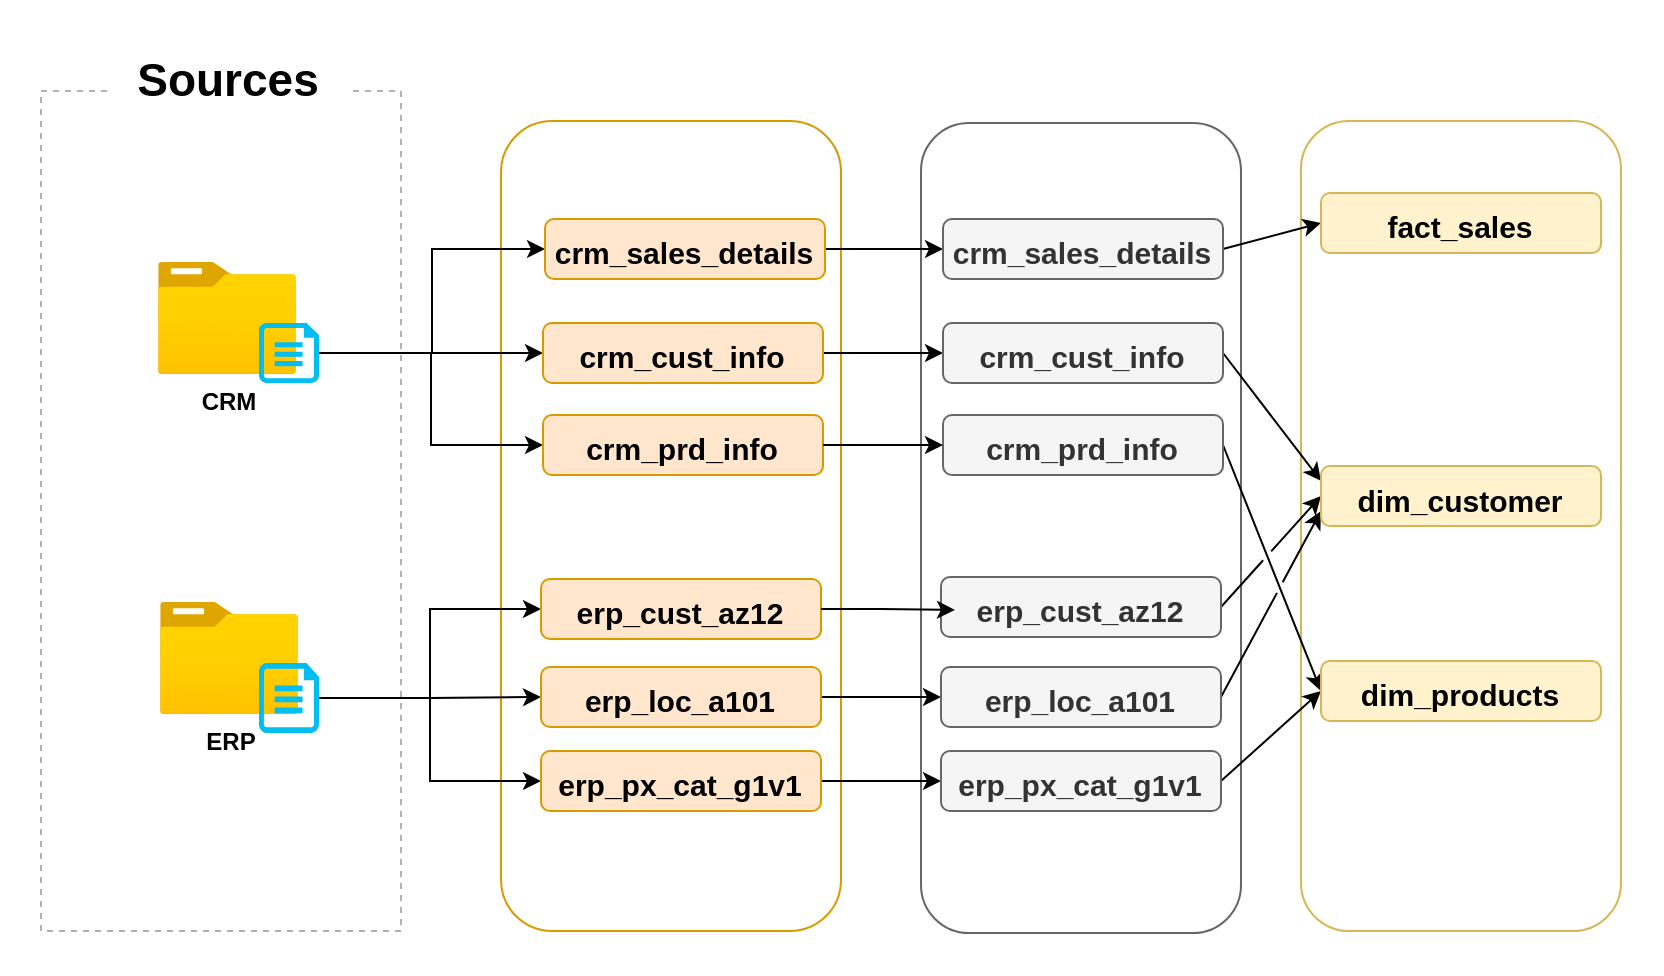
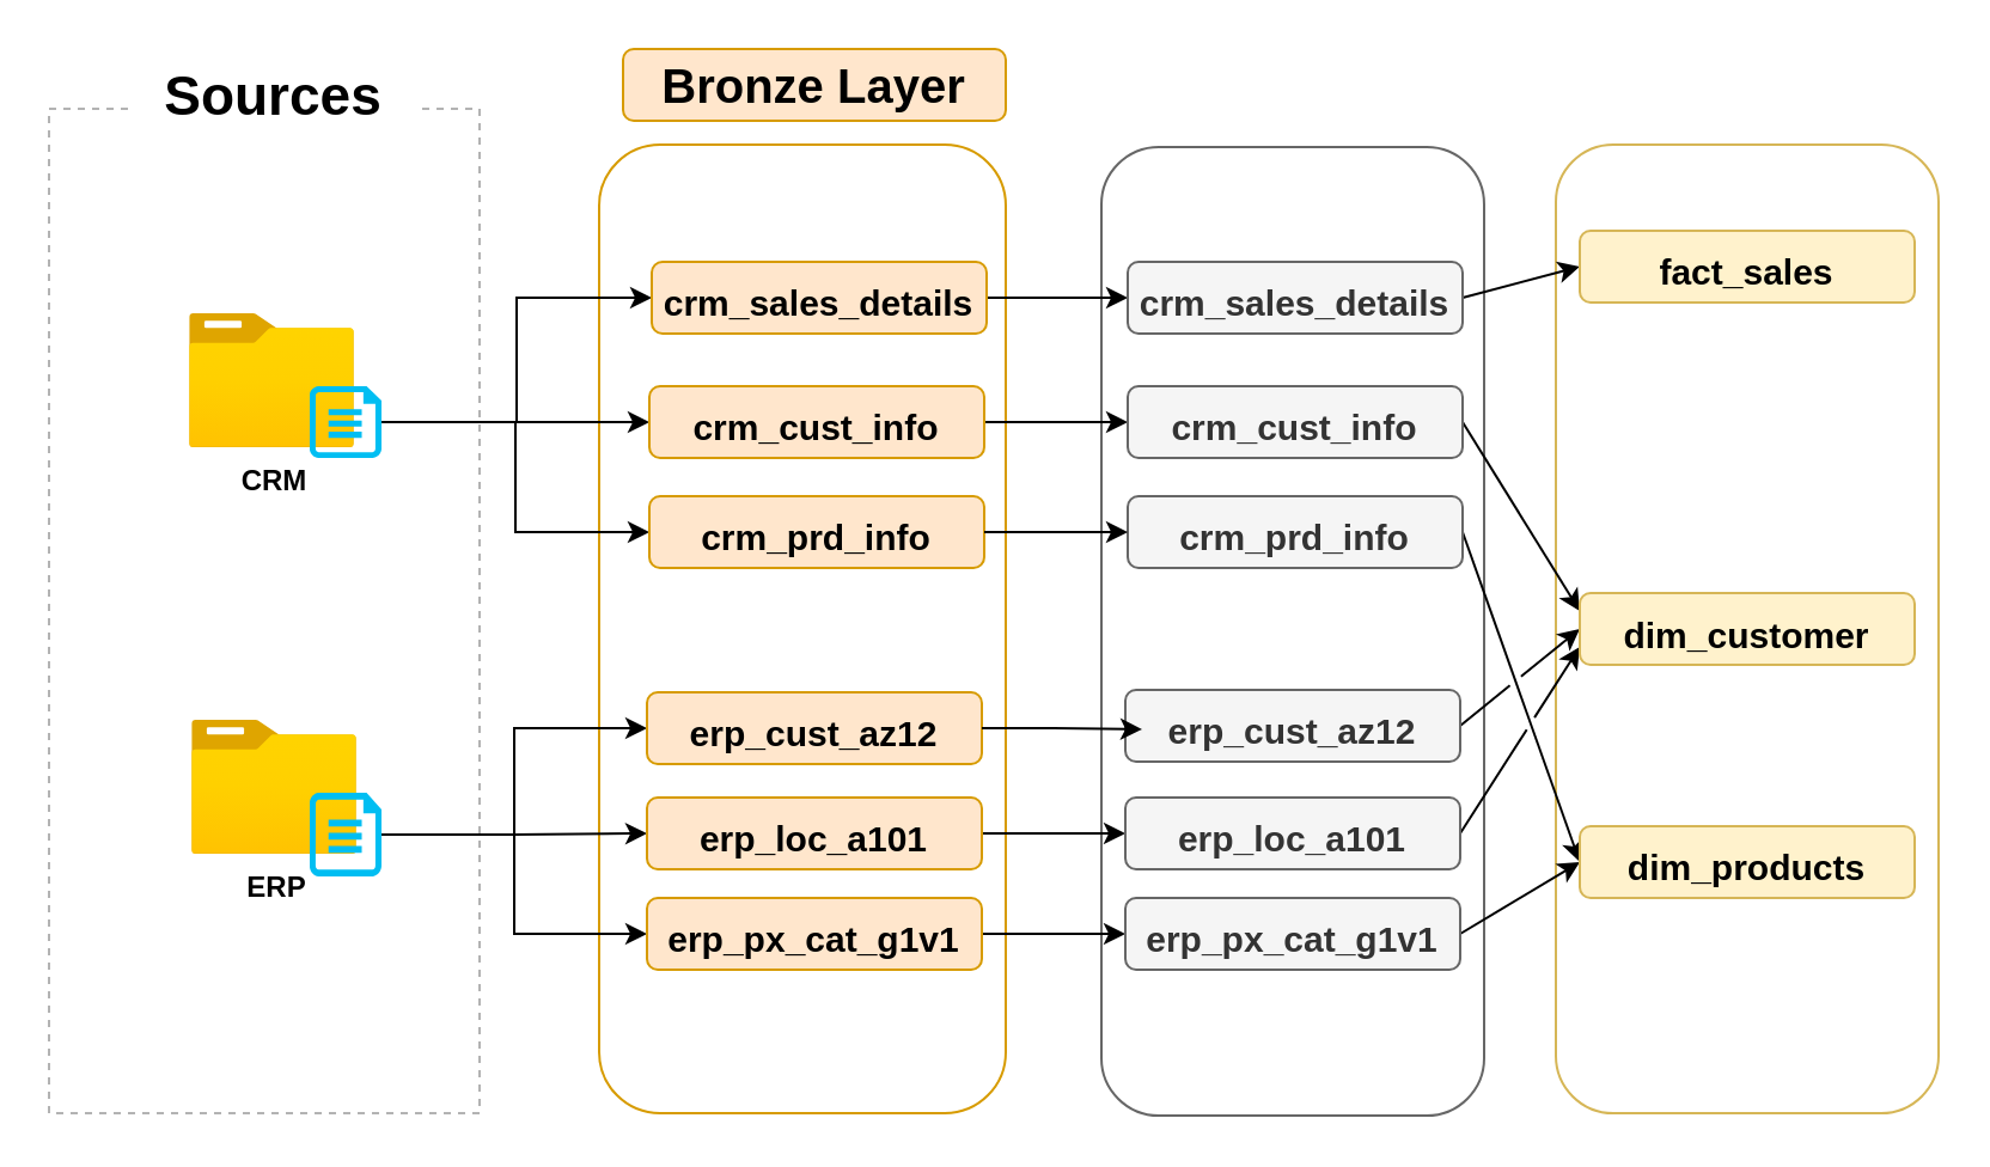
+ <mxCell id="4" value="&lt;b&gt;Bronze Layer&lt;/b&gt;" style="rounded=1;whiteSpace=wrap;html=1;fillColor=#ffe6cc;strokeColor=#d79b00;fontSize=20;" vertex="1" parent="1"><mxGeometry x="260" y="20" width="160" height="30" as="geometry" /></mxCell>
- <mxCell id="43" value="&lt;font style=&quot;font-size: 15px;&quot;&gt;&lt;b&gt;dim_customer&lt;/b&gt;&lt;/font&gt;" style="rounded=1;whiteSpace=wrap;html=1;fillColor=#fff2cc;strokeColor=#d6b656;fontSize=20;" vertex="1" parent="1"><mxGeometry x="660" y="232.5" width="140" height="30" as="geometry" /></mxCell>
+ <mxCell id="43" value="&lt;font style=&quot;font-size: 15px;&quot;&gt;&lt;b&gt;dim_customer&lt;/b&gt;&lt;/font&gt;" style="rounded=1;whiteSpace=wrap;html=1;fillColor=#fff2cc;strokeColor=#d6b656;fontSize=20;" vertex="1" parent="1"><mxGeometry x="660" y="247.5" width="140" height="30" as="geometry" /></mxCell>
- <mxCell id="44" value="&lt;font style=&quot;font-size: 15px;&quot;&gt;&lt;b&gt;dim_products&lt;/b&gt;&lt;/font&gt;" style="rounded=1;whiteSpace=wrap;html=1;fillColor=#fff2cc;strokeColor=#d6b656;fontSize=20;" vertex="1" parent="1"><mxGeometry x="660" y="330" width="140" height="30" as="geometry" /></mxCell>
+ <mxCell id="44" value="&lt;font style=&quot;font-size: 15px;&quot;&gt;&lt;b&gt;dim_products&lt;/b&gt;&lt;/font&gt;" style="rounded=1;whiteSpace=wrap;html=1;fillColor=#fff2cc;strokeColor=#d6b656;fontSize=20;" vertex="1" parent="1"><mxGeometry x="660" y="345" width="140" height="30" as="geometry" /></mxCell>
